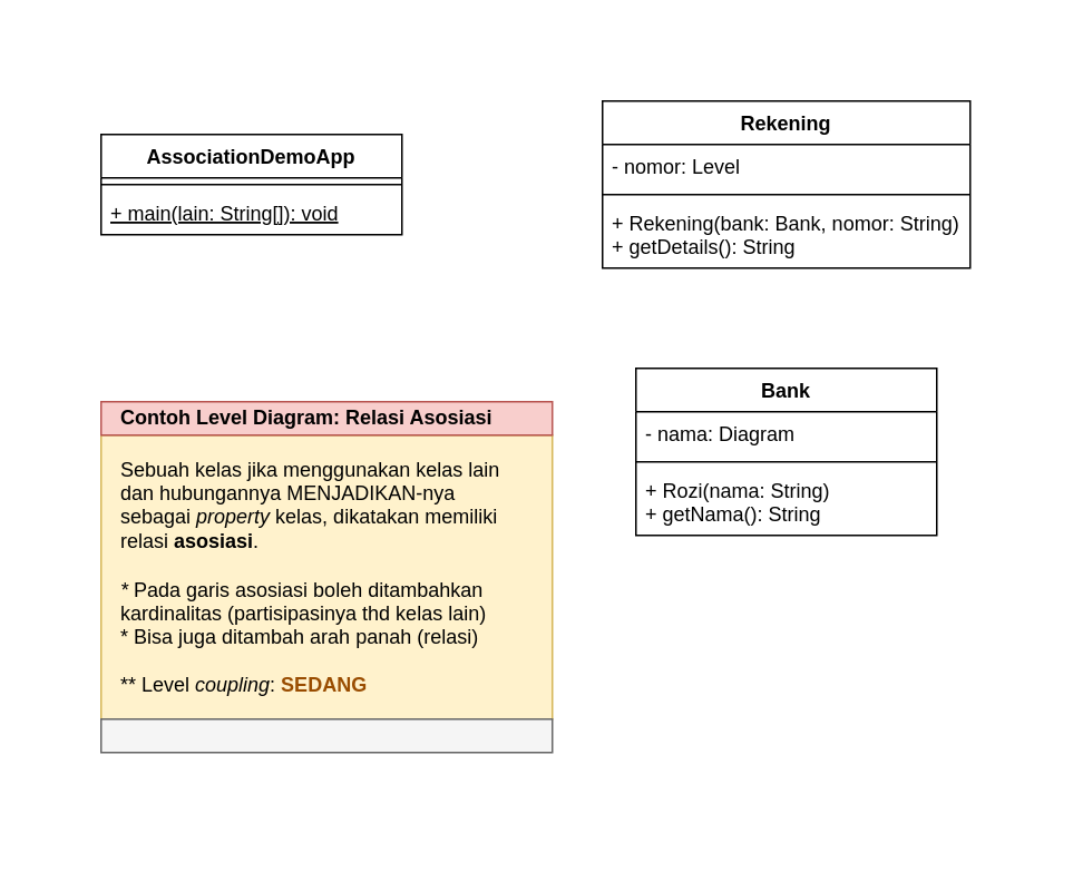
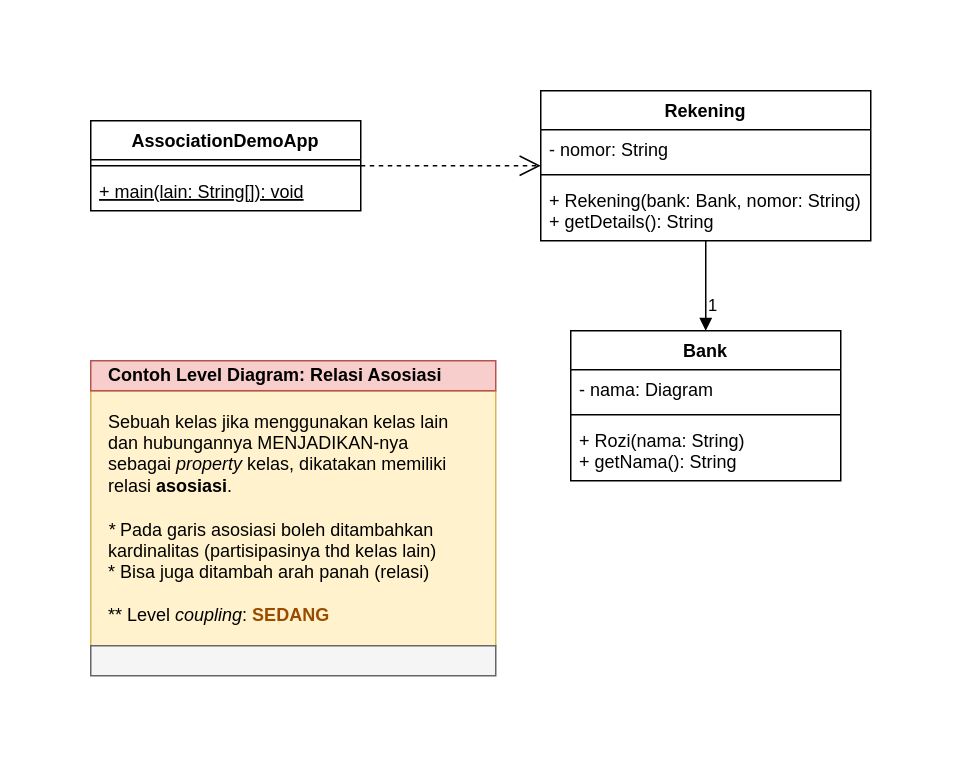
- <mxCell id="9" value="- nomor: Level" style="text;strokeColor=none;fillColor=none;align=left;verticalAlign=top;spacingLeft=4;spacingRight=4;overflow=hidden;rotatable=0;points=[[0,0.5],[1,0.5]];portConstraint=eastwest;" vertex="1" parent="8"><mxGeometry y="26" width="220" height="26" as="geometry" /></mxCell>
+ <mxCell id="9" value="- nomor: String" style="text;strokeColor=none;fillColor=none;align=left;verticalAlign=top;spacingLeft=4;spacingRight=4;overflow=hidden;rotatable=0;points=[[0,0.5],[1,0.5]];portConstraint=eastwest;" vertex="1" parent="8"><mxGeometry y="26" width="220" height="26" as="geometry" /></mxCell>
+ <mxCell id="14" value="Use" style="endArrow=open;endSize=12;dashed=1;html=1;labelPosition=left;verticalLabelPosition=top;align=right;verticalAlign=bottom;noLabel=1;fontColor=none;" edge="1" parent="1" source="15" target="8"><mxGeometry width="160" relative="1" as="geometry"><mxPoint x="270" y="300" as="sourcePoint" /><mxPoint x="430" y="300" as="targetPoint" /></mxGeometry></mxCell>
+ <mxCell id="18" value="1" style="endArrow=block;endFill=1;html=1;edgeStyle=orthogonalEdgeStyle;align=left;verticalAlign=top;" edge="1" parent="1" source="8" target="19"><mxGeometry relative="1" as="geometry"><mxPoint x="380" y="200" as="sourcePoint" /><mxPoint x="540" y="200" as="targetPoint" /><mxPoint as="offset" /></mxGeometry></mxCell>
